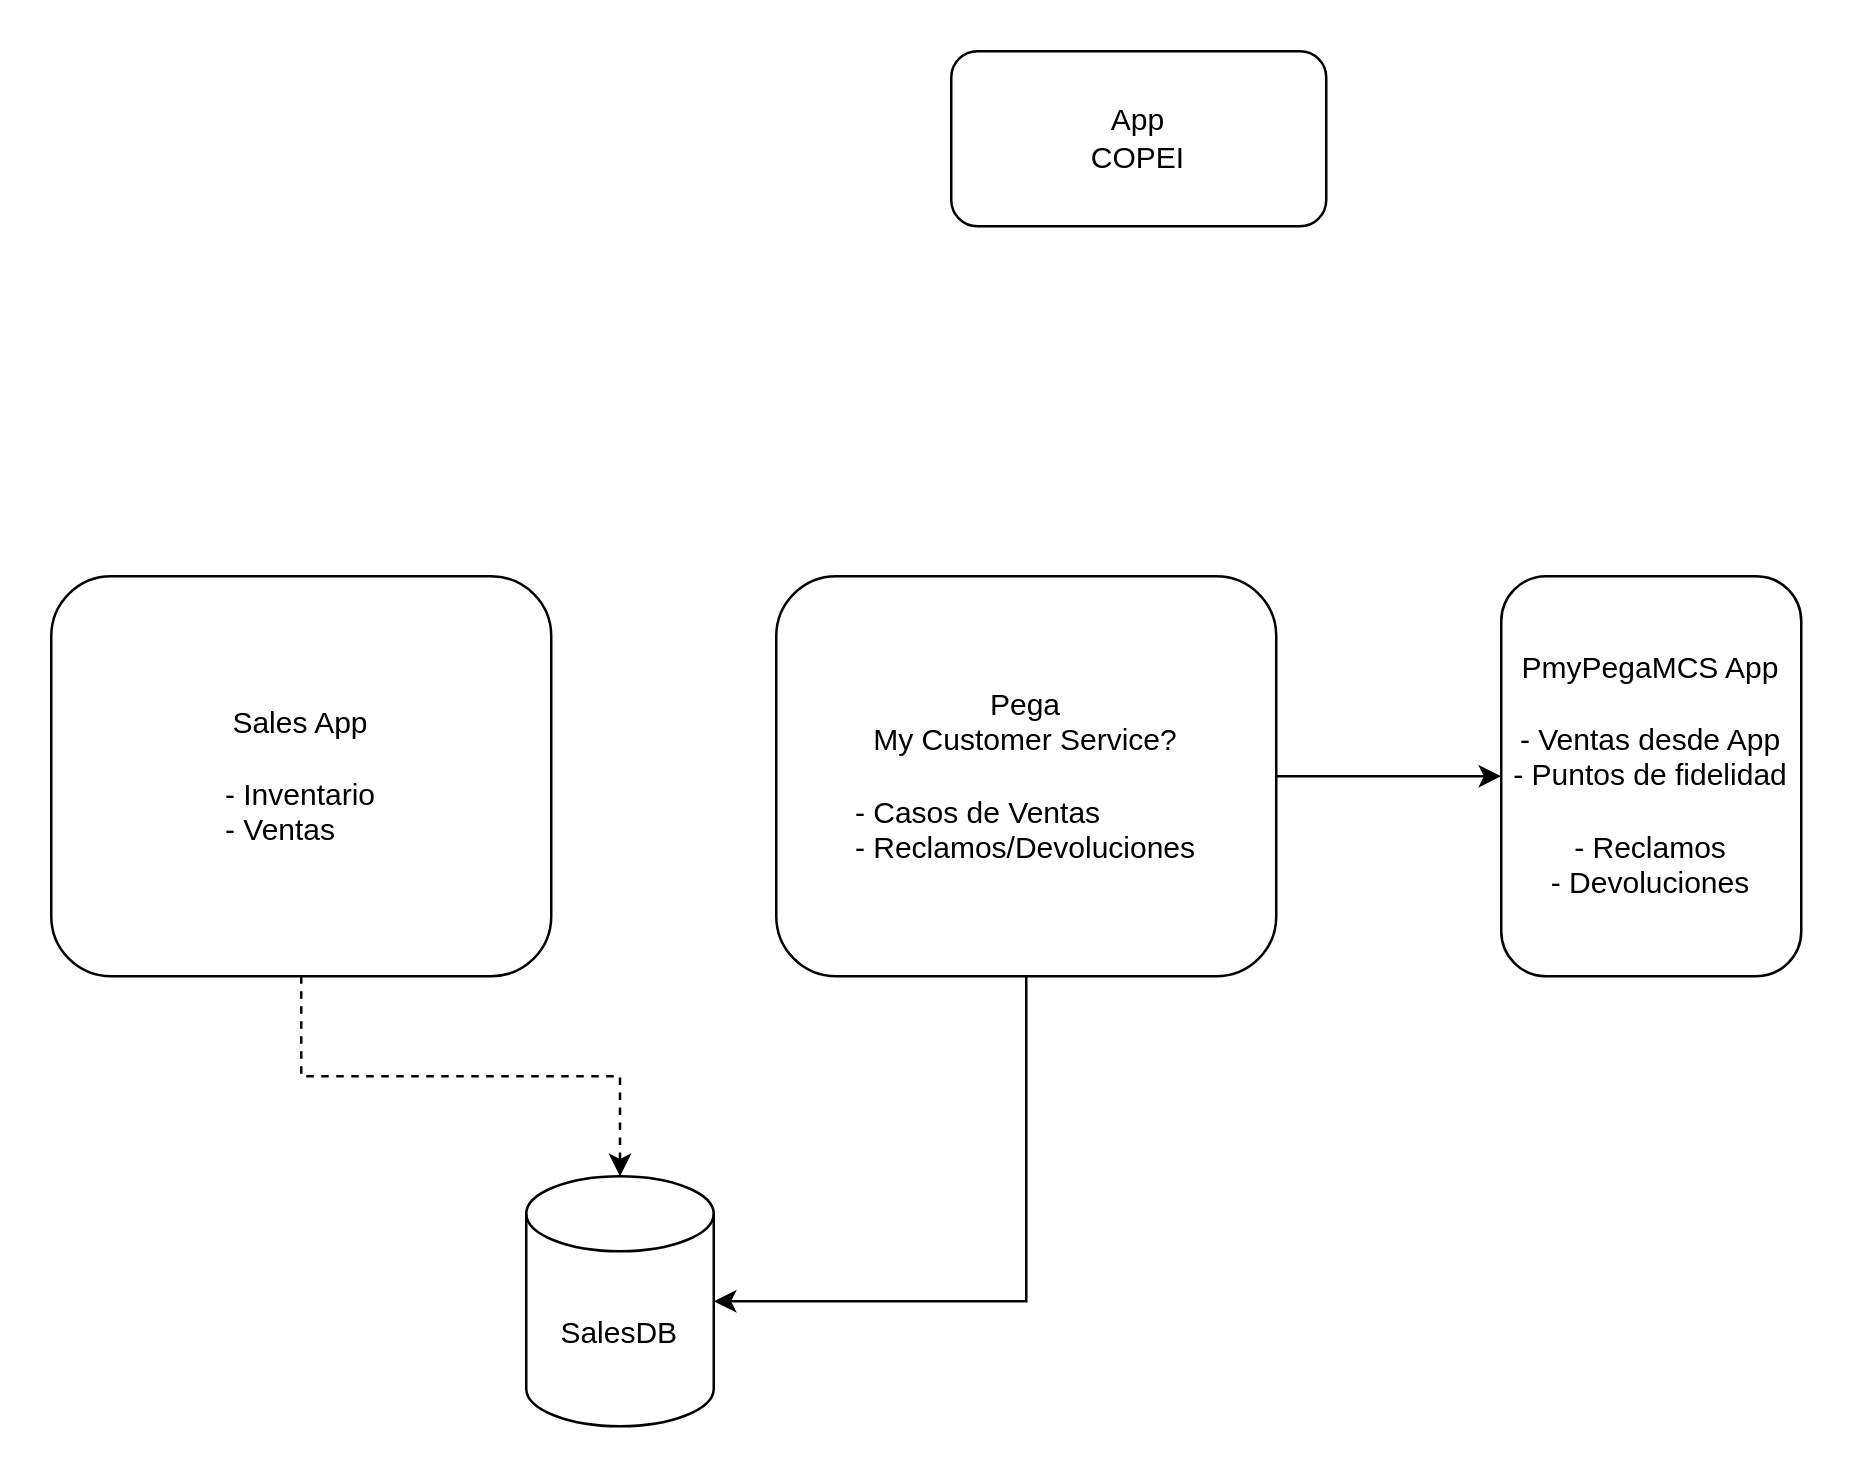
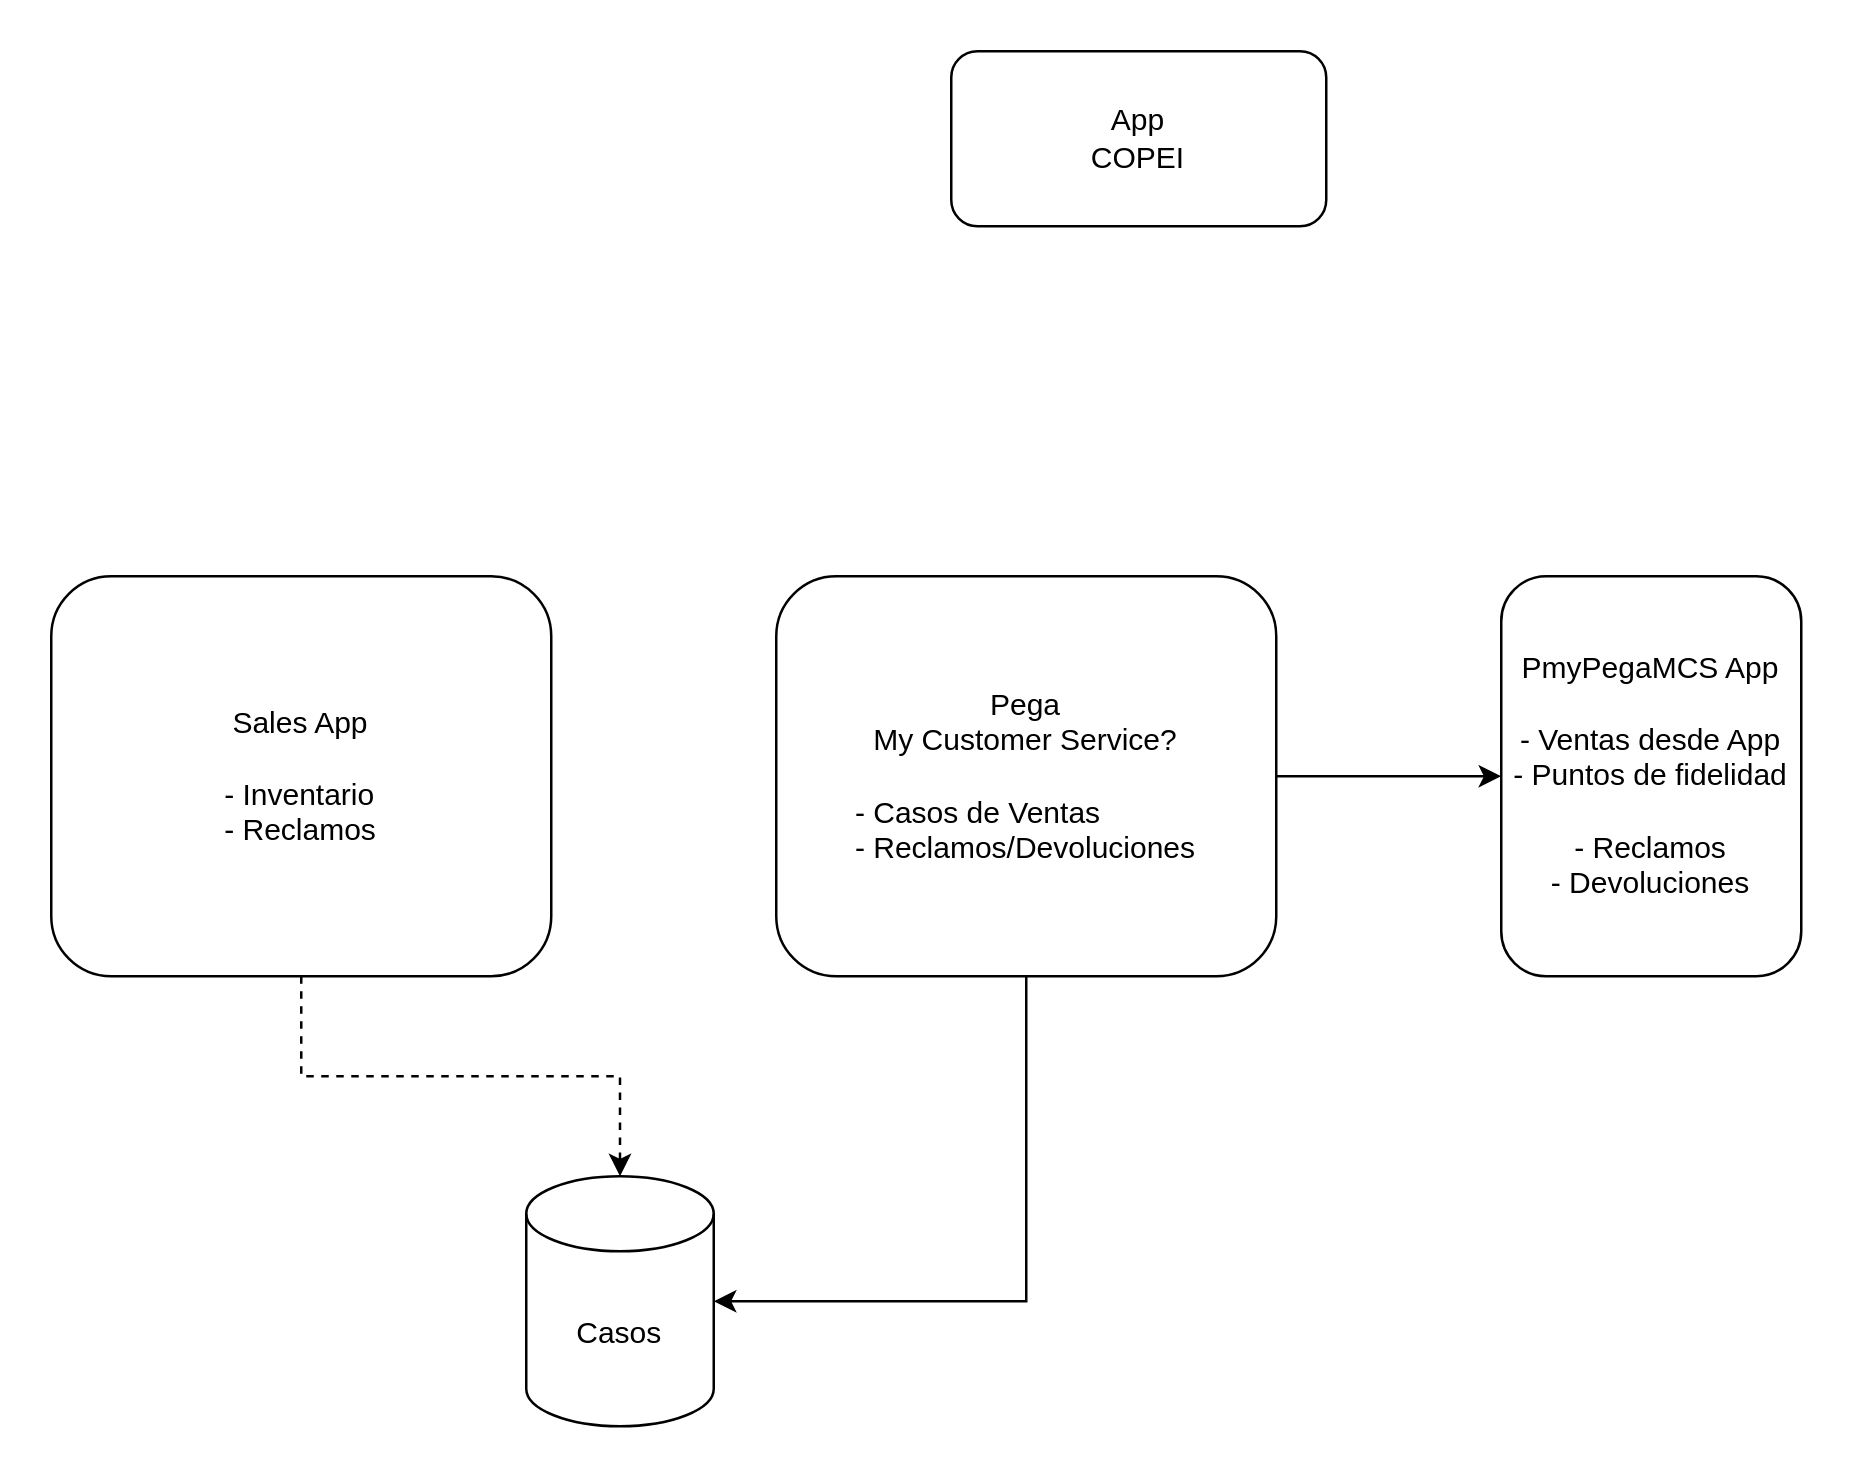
- <mxCell id="7" value="&lt;div style=&quot;&quot;&gt;&lt;span style=&quot;background-color: initial;&quot;&gt;Sales App&lt;/span&gt;&lt;/div&gt;&lt;div style=&quot;text-align: left;&quot;&gt;&lt;br&gt;&lt;/div&gt;&lt;div style=&quot;text-align: left;&quot;&gt;&lt;span style=&quot;background-color: initial;&quot;&gt;- Inventario&lt;/span&gt;&lt;/div&gt;&lt;div style=&quot;text-align: left;&quot;&gt;&lt;span style=&quot;background-color: initial;&quot;&gt;- Ventas&lt;/span&gt;&lt;/div&gt;" style="rounded=1;whiteSpace=wrap;html=1;" vertex="1" parent="1"><mxGeometry x="20" y="230" width="200" height="160" as="geometry" /></mxCell>
+ <mxCell id="7" value="&lt;div style=&quot;&quot;&gt;&lt;span style=&quot;background-color: initial;&quot;&gt;Sales App&lt;/span&gt;&lt;/div&gt;&lt;div style=&quot;text-align: left;&quot;&gt;&lt;br&gt;&lt;/div&gt;&lt;div style=&quot;text-align: left;&quot;&gt;&lt;span style=&quot;background-color: initial;&quot;&gt;- Inventario&lt;/span&gt;&lt;/div&gt;&lt;div style=&quot;text-align: left;&quot;&gt;&lt;span style=&quot;background-color: initial;&quot;&gt;- Reclamos&lt;/span&gt;&lt;/div&gt;" style="rounded=1;whiteSpace=wrap;html=1;" vertex="1" parent="1"><mxGeometry x="20" y="230" width="200" height="160" as="geometry" /></mxCell>
- <mxCell id="8" value="SalesDB" style="shape=cylinder3;whiteSpace=wrap;html=1;boundedLbl=1;backgroundOutline=1;size=15;" vertex="1" parent="1"><mxGeometry y="470" width="75" height="100" as="geometry" x="210" /></mxCell>
+ <mxCell id="8" value="Casos" style="shape=cylinder3;whiteSpace=wrap;html=1;boundedLbl=1;backgroundOutline=1;size=15;" vertex="1" parent="1"><mxGeometry y="470" width="75" height="100" as="geometry" x="210" /></mxCell>
